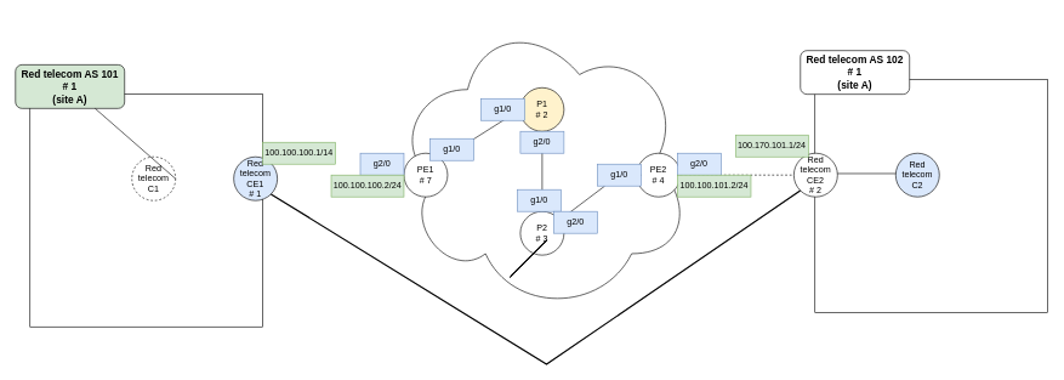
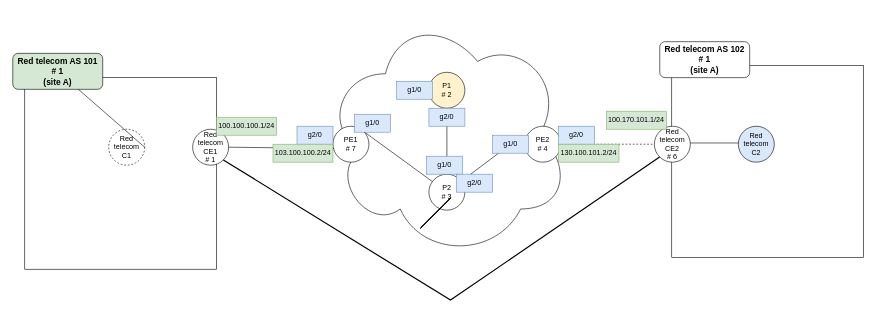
- <mxCell id="8" value="" style="endArrow=none;html=1;rounded=0;exitX=1;exitY=0;exitDx=0;exitDy=0;entryX=0;entryY=0.5;entryDx=0;entryDy=0;" parent="1" source="4" target="5" edge="1"><mxGeometry width="50" height="50" relative="1" as="geometry"><mxPoint x="744" y="390" as="sourcePoint" /><mxPoint x="794" y="340" as="targetPoint" /></mxGeometry></mxCell>
+ <mxCell id="8" value="" style="endArrow=none;html=1;rounded=0;exitX=1;exitY=0;exitDx=0;exitDy=0;" parent="1" source="4" target="6" edge="1"><mxGeometry width="50" height="50" relative="1" as="geometry"><mxPoint x="744" y="390" as="sourcePoint" /><mxPoint x="794" y="340" as="targetPoint" /></mxGeometry></mxCell>
- <mxCell id="43" value="&lt;div&gt;100.100.100.1/14&lt;/div&gt;" style="text;html=1;strokeColor=#82b366;fillColor=#d5e8d4;align=center;verticalAlign=middle;whiteSpace=wrap;rounded=0;" vertex="1" parent="1"><mxGeometry x="360" y="195" width="100" height="30" as="geometry" /></mxCell>
+ <mxCell id="43" value="&lt;div&gt;100.100.100.1/24&lt;/div&gt;" style="text;html=1;strokeColor=#82b366;fillColor=#d5e8d4;align=center;verticalAlign=middle;whiteSpace=wrap;rounded=0;" vertex="1" parent="1"><mxGeometry x="360" y="195" width="100" height="30" as="geometry" /></mxCell>
- <mxCell id="15" value="Red telecom CE2&lt;br&gt;# 2" style="ellipse;whiteSpace=wrap;html=1;aspect=fixed;" parent="1" vertex="1"><mxGeometry x="1090" y="210" width="60" height="60" as="geometry" /></mxCell>
+ <mxCell id="15" value="Red telecom CE2&lt;br&gt;# 6" style="ellipse;whiteSpace=wrap;html=1;aspect=fixed;" parent="1" vertex="1"><mxGeometry x="1090" y="210" width="60" height="60" as="geometry" /></mxCell>
- <mxCell id="11" value="Red telecom CE1&lt;br&gt;# 1" style="ellipse;whiteSpace=wrap;html=1;aspect=fixed;fillColor=#dae8fc;" parent="1" vertex="1"><mxGeometry x="320" y="215" width="60" height="60" as="geometry" /></mxCell>
+ <mxCell id="11" value="Red telecom CE1&lt;br&gt;# 1" style="ellipse;whiteSpace=wrap;html=1;aspect=fixed;" parent="1" vertex="1"><mxGeometry x="320" y="215" width="60" height="60" as="geometry" /></mxCell>
+ <mxCell id="29" value="" style="endArrow=none;html=1;rounded=0;entryX=1;entryY=0.5;entryDx=0;entryDy=0;exitX=0.033;exitY=0.617;exitDx=0;exitDy=0;exitPerimeter=0;" parent="1" source="4" target="11" edge="1"><mxGeometry width="50" height="50" relative="1" as="geometry"><mxPoint x="454" y="390" as="sourcePoint" /><mxPoint x="610" y="390" as="targetPoint" /></mxGeometry></mxCell>
- <mxCell id="30" value="&lt;div&gt;100.100.100.2/24&lt;/div&gt;" style="text;html=1;strokeColor=#82b366;fillColor=#d5e8d4;align=center;verticalAlign=middle;whiteSpace=wrap;rounded=0;" parent="1" vertex="1"><mxGeometry x="454" y="240" width="100" height="30" as="geometry" /></mxCell>
+ <mxCell id="30" value="&lt;div&gt;103.100.100.2/24&lt;/div&gt;" style="text;html=1;strokeColor=#82b366;fillColor=#d5e8d4;align=center;verticalAlign=middle;whiteSpace=wrap;rounded=0;" parent="1" vertex="1"><mxGeometry x="454" y="240" width="100" height="30" as="geometry" /></mxCell>
- <mxCell id="25" value="100.100.101.2/24" style="text;html=1;strokeColor=#82b366;fillColor=#d5e8d4;align=center;verticalAlign=middle;whiteSpace=wrap;rounded=0;" parent="1" vertex="1"><mxGeometry x="930" y="240" width="101" height="30" as="geometry" /></mxCell>
+ <mxCell id="25" value="130.100.101.2/24" style="text;html=1;strokeColor=#82b366;fillColor=#d5e8d4;align=center;verticalAlign=middle;whiteSpace=wrap;rounded=0;" parent="1" vertex="1"><mxGeometry x="930" y="240" width="101" height="30" as="geometry" /></mxCell>
